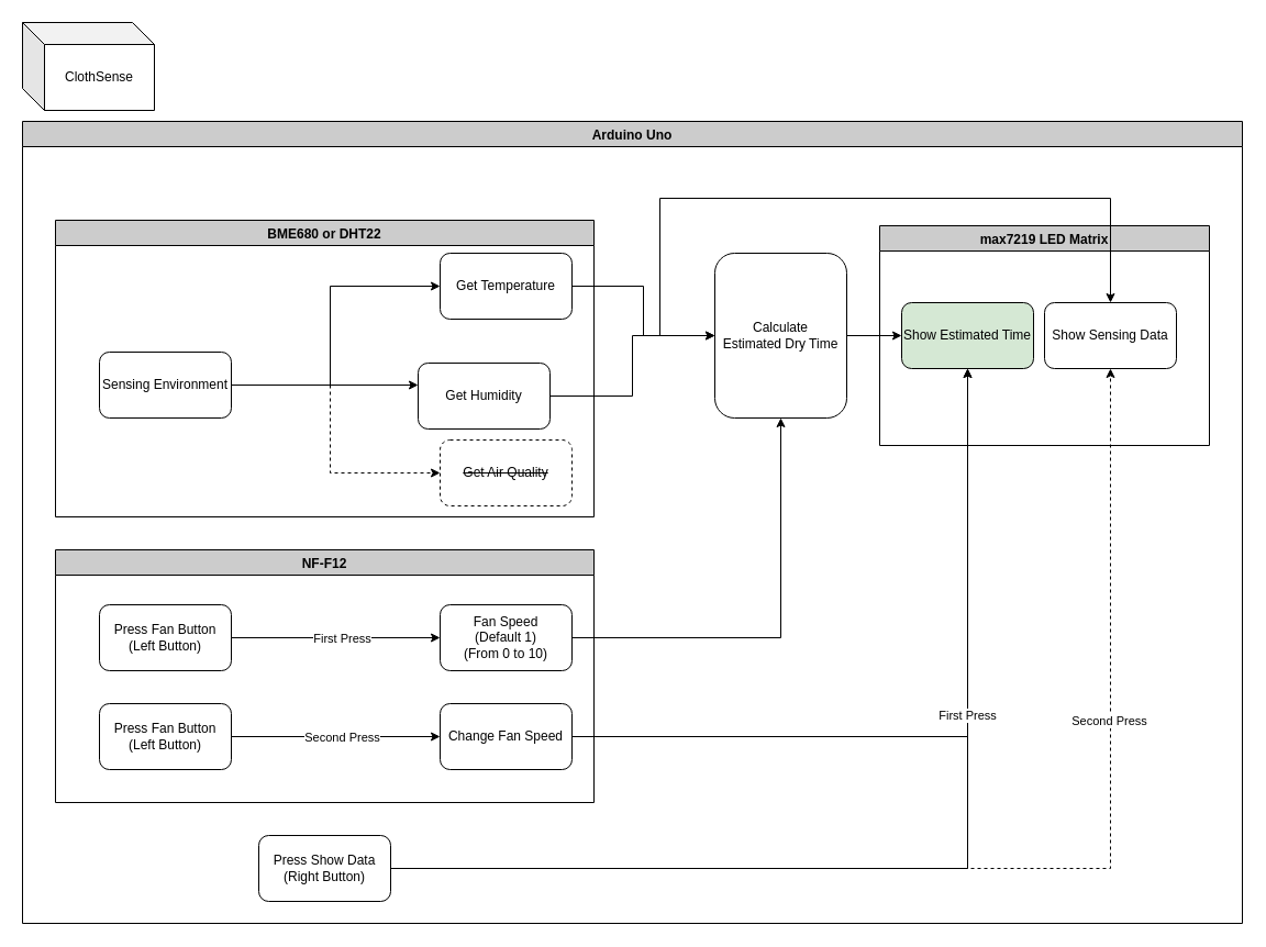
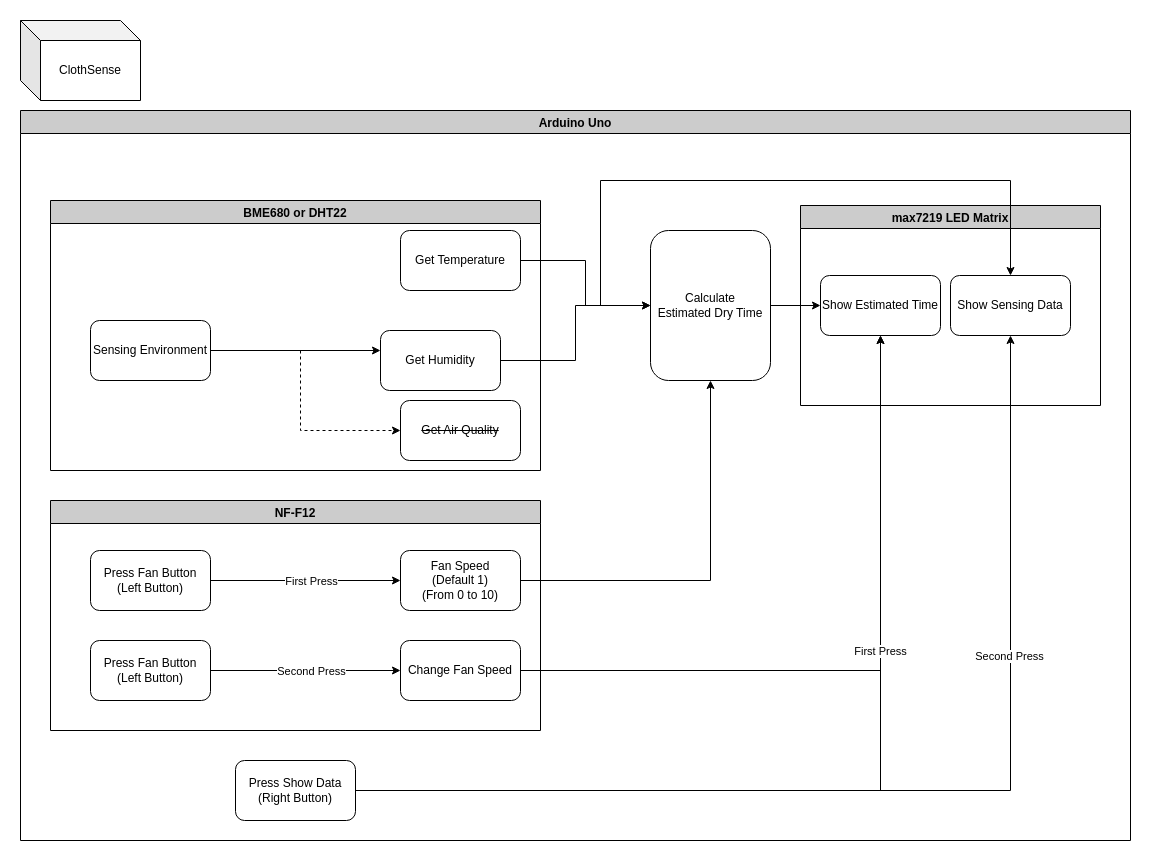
- <mxCell id="24" value="" style="edgeStyle=orthogonalEdgeStyle;rounded=0;orthogonalLoop=1;jettySize=auto;html=1;" edge="1" parent="17" source="18" target="21"><mxGeometry relative="1" as="geometry"><Array as="points"><mxPoint x="250" y="150" /><mxPoint x="250" y="60" /></Array></mxGeometry></mxCell>
- <mxCell id="32" value="Show Estimated Time" style="whiteSpace=wrap;html=1;rounded=1;fillColor=#d5e8d4;" vertex="1" parent="31"><mxGeometry x="20" y="70" width="120" height="60" as="geometry" /></mxCell>
+ <mxCell id="32" value="Show Estimated Time" style="whiteSpace=wrap;html=1;rounded=1;" vertex="1" parent="31"><mxGeometry x="20" y="70" width="120" height="60" as="geometry" /></mxCell>
- <mxCell id="19" value="&lt;strike&gt;Get Air Quality&lt;/strike&gt;" style="whiteSpace=wrap;html=1;rounded=1;dashed=1;" vertex="1" parent="17"><mxGeometry x="350" y="200" width="120" height="60" as="geometry" /></mxCell>
+ <mxCell id="19" value="&lt;strike&gt;Get Air Quality&lt;/strike&gt;" style="whiteSpace=wrap;html=1;rounded=1;" vertex="1" parent="17"><mxGeometry x="350" y="200" width="120" height="60" as="geometry" /></mxCell>
- <mxCell id="25" style="edgeStyle=orthogonalEdgeStyle;rounded=0;orthogonalLoop=1;jettySize=auto;html=1;entryX=0.5;entryY=1;entryDx=0;entryDy=0;dashed=1;" edge="1" parent="3" source="27" target="33"><mxGeometry relative="1" as="geometry" /></mxCell>
+ <mxCell id="25" style="edgeStyle=orthogonalEdgeStyle;rounded=0;orthogonalLoop=1;jettySize=auto;html=1;entryX=0.5;entryY=1;entryDx=0;entryDy=0;" edge="1" parent="3" source="27" target="33"><mxGeometry relative="1" as="geometry" /></mxCell>
